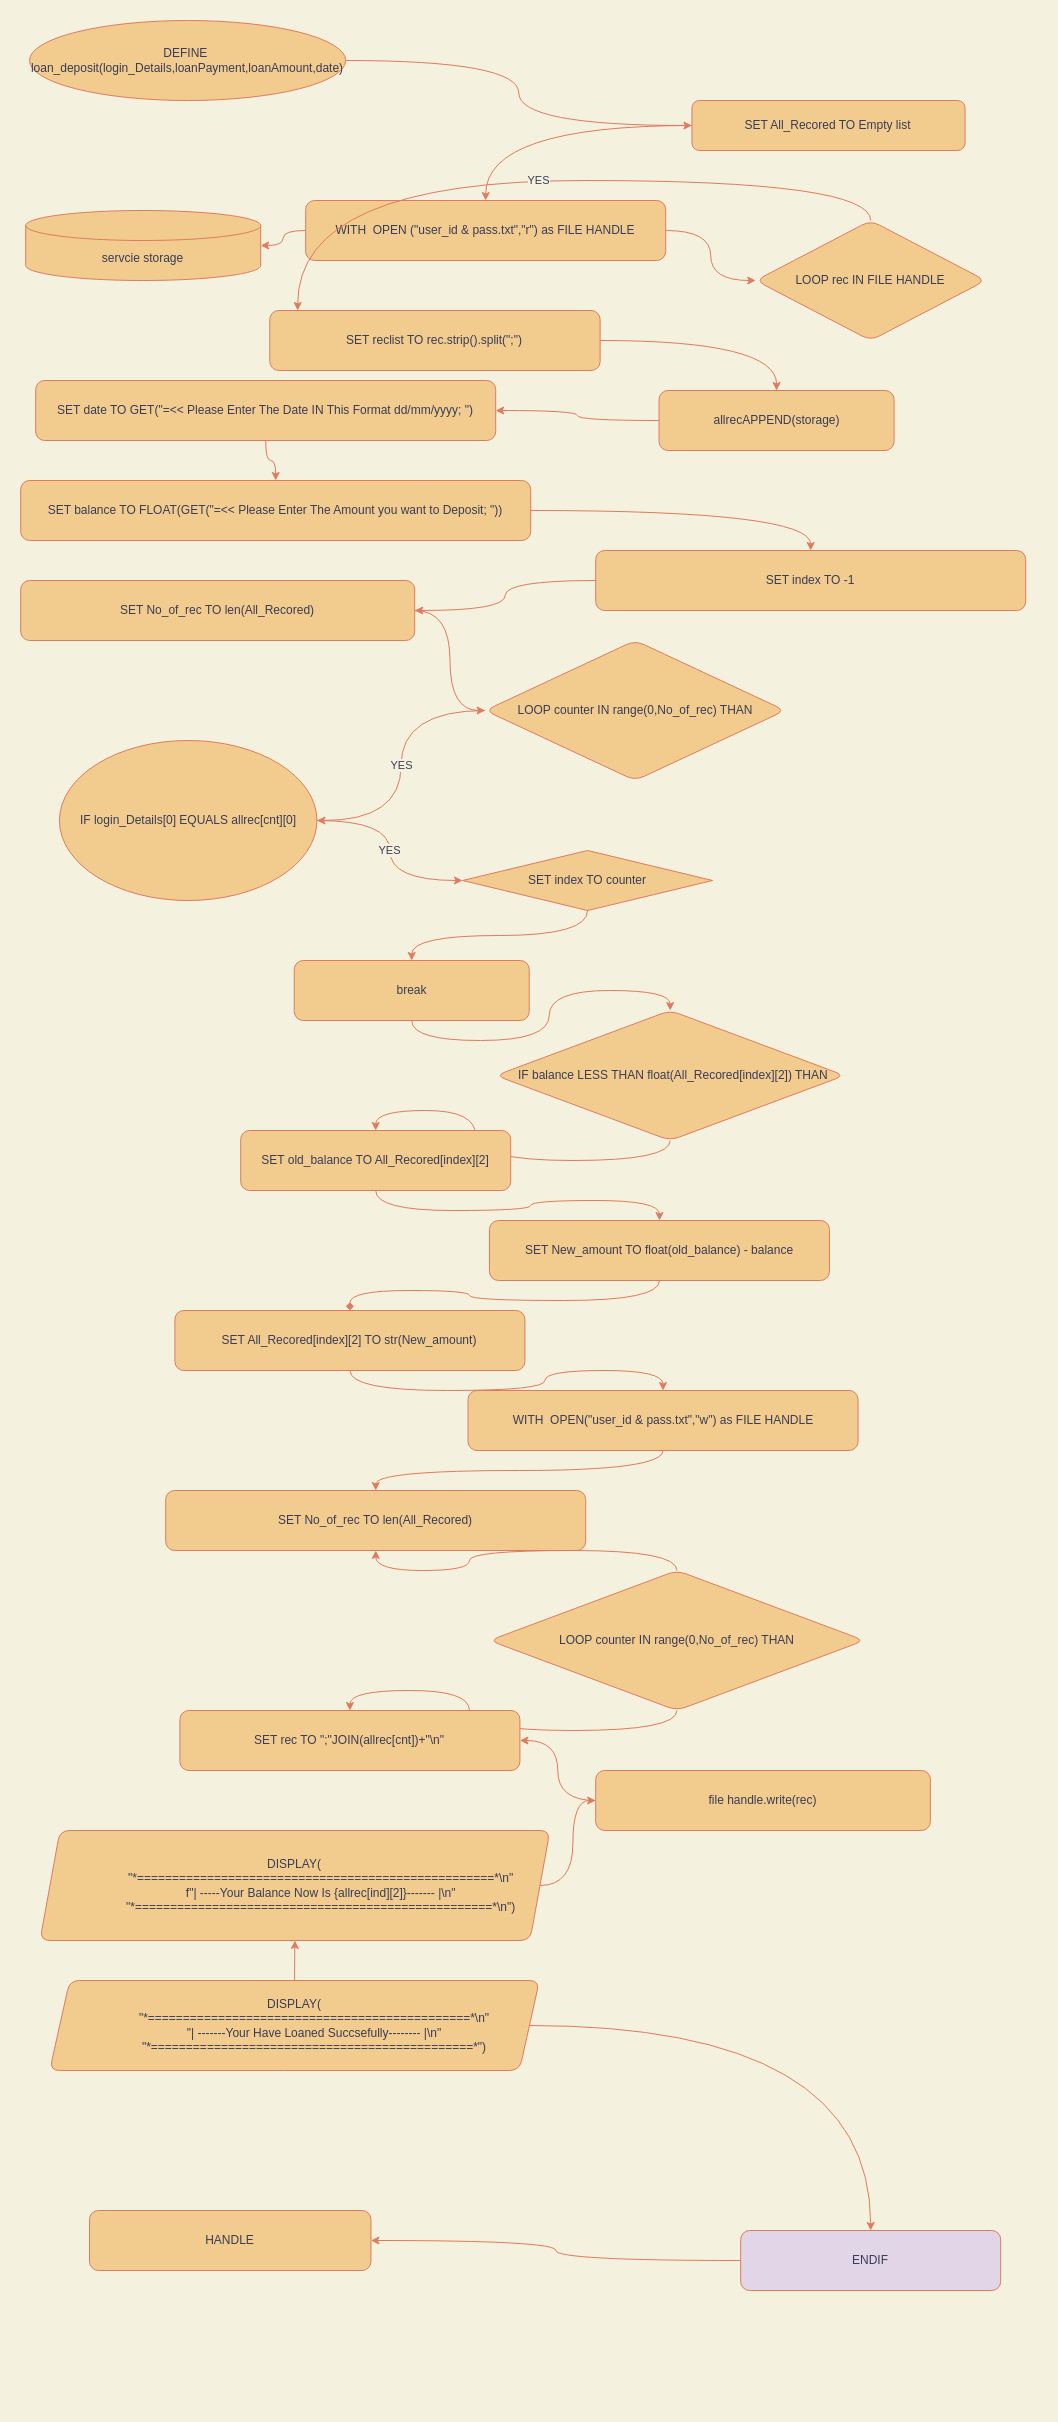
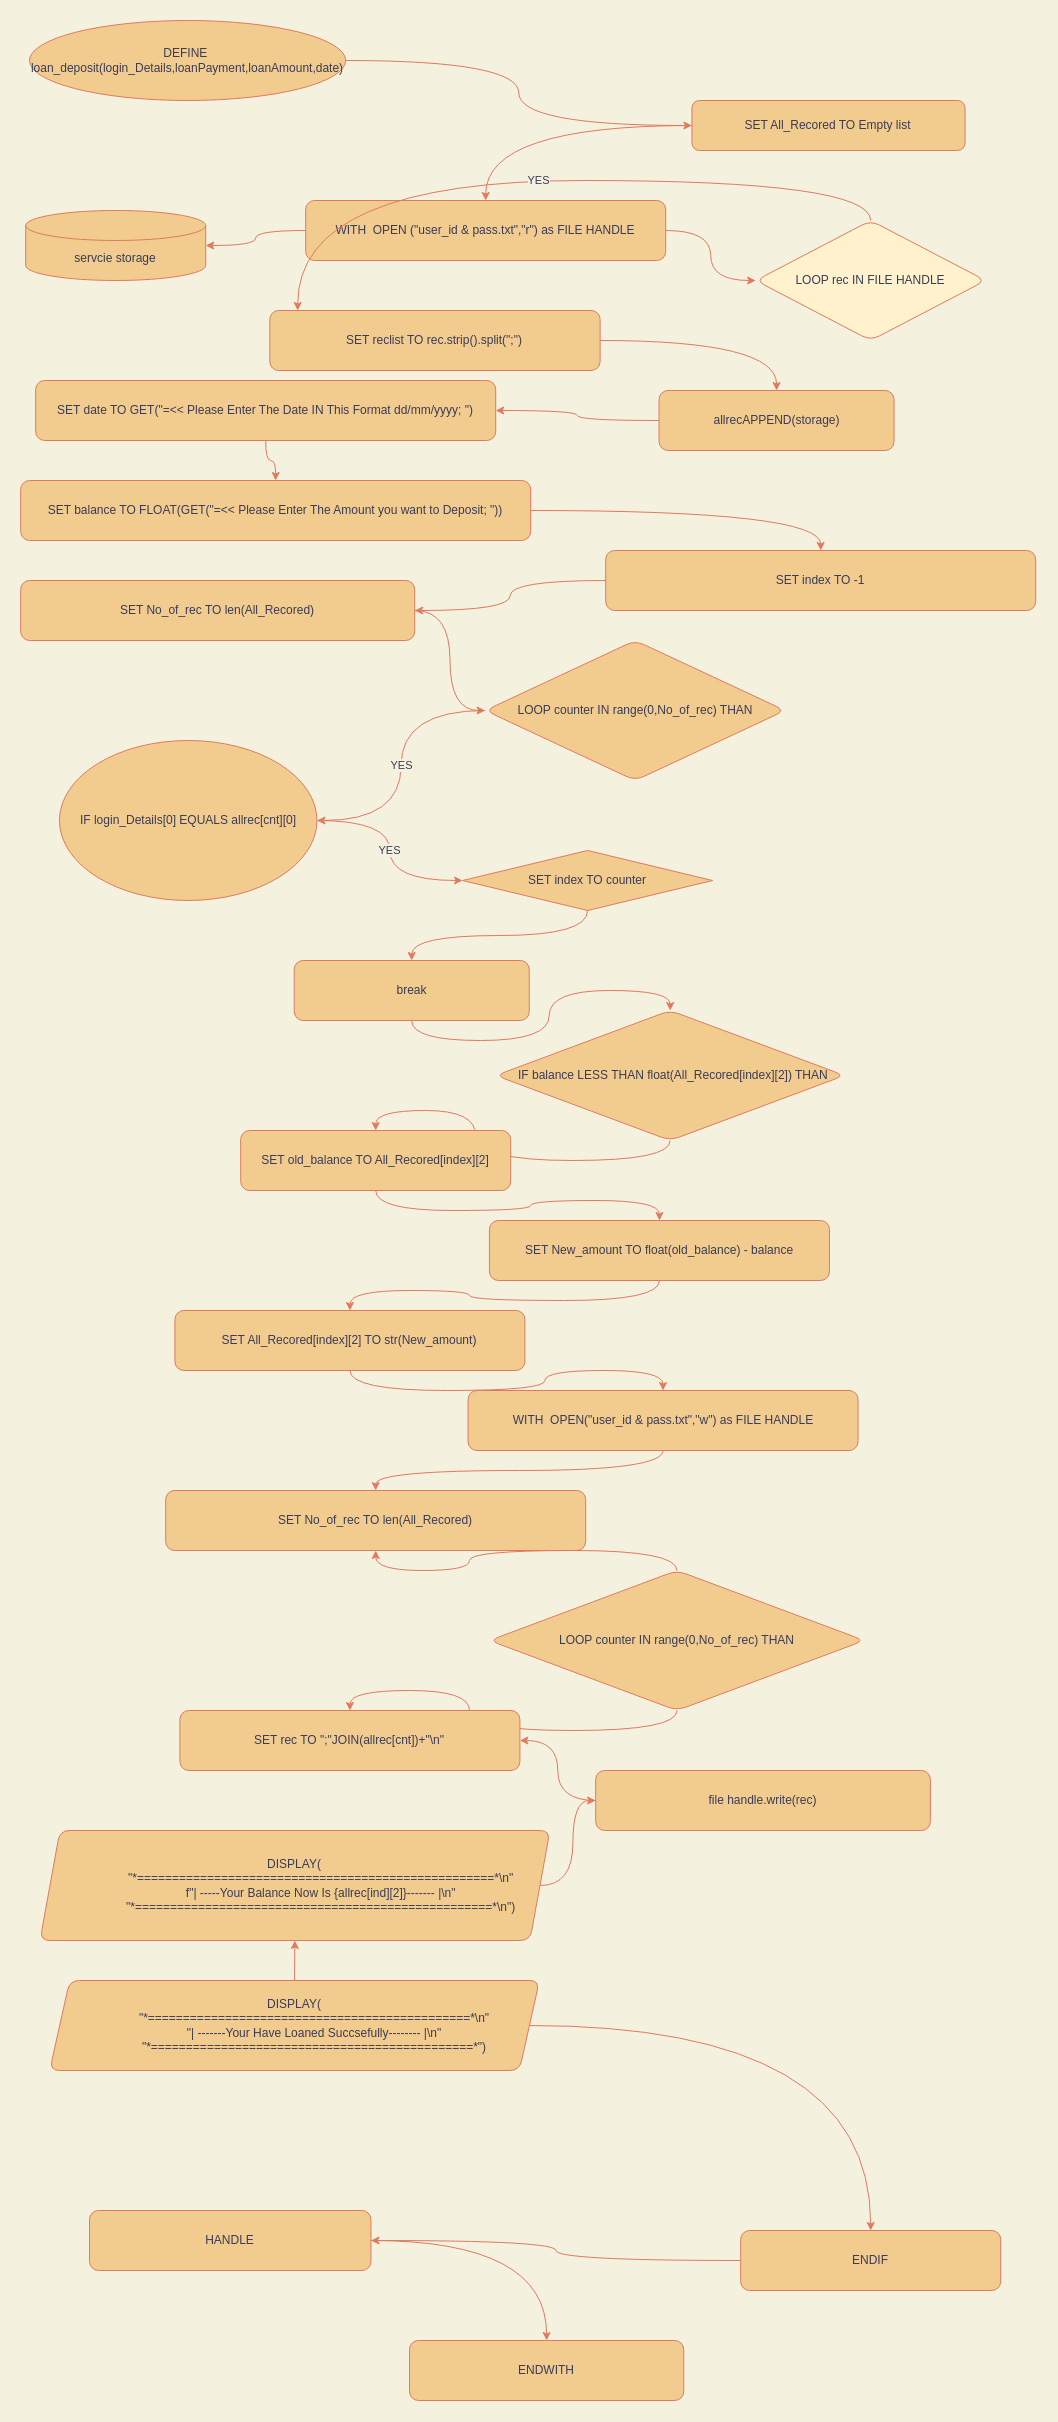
- <mxCell id="14" value="servcie storage" style="shape=cylinder3;whiteSpace=wrap;html=1;boundedLbl=1;backgroundOutline=1;size=15;fillColor=#F2CC8F;strokeColor=#E07A5F;fontColor=#393C56;rounded=1;" vertex="1" parent="1"><mxGeometry x="25.19" y="210" width="235" height="70" as="geometry" /></mxCell>
+ <mxCell id="14" value="servcie storage" style="shape=cylinder3;whiteSpace=wrap;html=1;boundedLbl=1;backgroundOutline=1;size=15;fillColor=#F2CC8F;strokeColor=#E07A5F;fontColor=#393C56;rounded=1;" vertex="1" parent="1"><mxGeometry x="25.19" y="210" width="180" height="70" as="geometry" /></mxCell>
- <mxCell id="9" value="LOOP rec IN FILE HANDLE" style="rhombus;whiteSpace=wrap;html=1;fillColor=#F2CC8F;strokeColor=#E07A5F;fontColor=#393C56;rounded=1;" vertex="1" parent="1"><mxGeometry x="755.19" y="220" width="230" height="120" as="geometry" /></mxCell>
+ <mxCell id="9" value="LOOP rec IN FILE HANDLE" style="rhombus;whiteSpace=wrap;html=1;fillColor=#fff2cc;strokeColor=#E07A5F;fontColor=#393C56;rounded=1;" vertex="1" parent="1"><mxGeometry x="755.19" y="220" width="230" height="120" as="geometry" /></mxCell>
- <mxCell id="18" value="SET index TO -1" style="whiteSpace=wrap;html=1;fillColor=#F2CC8F;strokeColor=#E07A5F;fontColor=#393C56;rounded=1;" vertex="1" parent="1"><mxGeometry x="595.19" y="550" width="430" height="60" as="geometry" /></mxCell>
+ <mxCell id="18" value="SET index TO -1" style="whiteSpace=wrap;html=1;fillColor=#F2CC8F;strokeColor=#E07A5F;fontColor=#393C56;rounded=1;" vertex="1" parent="1"><mxGeometry x="605.19" y="550" width="430" height="60" as="geometry" /></mxCell>
- <mxCell id="35" style="edgeStyle=orthogonalEdgeStyle;orthogonalLoop=1;jettySize=auto;html=1;strokeColor=#E07A5F;fontColor=#393C56;curved=1;labelBackgroundColor=#F4F1DE;endArrow=diamond;" edge="1" parent="1" source="36" target="34"><mxGeometry relative="1" as="geometry" /></mxCell>
+ <mxCell id="35" style="edgeStyle=orthogonalEdgeStyle;orthogonalLoop=1;jettySize=auto;html=1;strokeColor=#E07A5F;fontColor=#393C56;curved=1;labelBackgroundColor=#F4F1DE;" edge="1" parent="1" source="36" target="34"><mxGeometry relative="1" as="geometry" /></mxCell>
+ <mxCell id="52" style="edgeStyle=orthogonalEdgeStyle;orthogonalLoop=1;jettySize=auto;html=1;strokeColor=#E07A5F;fontColor=#393C56;curved=1;labelBackgroundColor=#F4F1DE;" edge="1" parent="1" source="53" target="54"><mxGeometry relative="1" as="geometry" /></mxCell>
- <mxCell id="56" value="ENDIF" style="whiteSpace=wrap;html=1;fillColor=#e1d5e7;strokeColor=#E07A5F;fontColor=#393C56;rounded=1;" vertex="1" parent="1"><mxGeometry x="740.19" y="2230" width="260" height="60" as="geometry" /></mxCell>
+ <mxCell id="56" value="ENDIF" style="whiteSpace=wrap;html=1;fillColor=#F2CC8F;strokeColor=#E07A5F;fontColor=#393C56;rounded=1;" vertex="1" parent="1"><mxGeometry x="740.19" y="2230" width="260" height="60" as="geometry" /></mxCell>
+ <mxCell id="54" value="ENDWITH" style="whiteSpace=wrap;html=1;fillColor=#F2CC8F;strokeColor=#E07A5F;fontColor=#393C56;rounded=1;" vertex="1" parent="1"><mxGeometry x="409" y="2340" width="274.22" height="60" as="geometry" /></mxCell>
